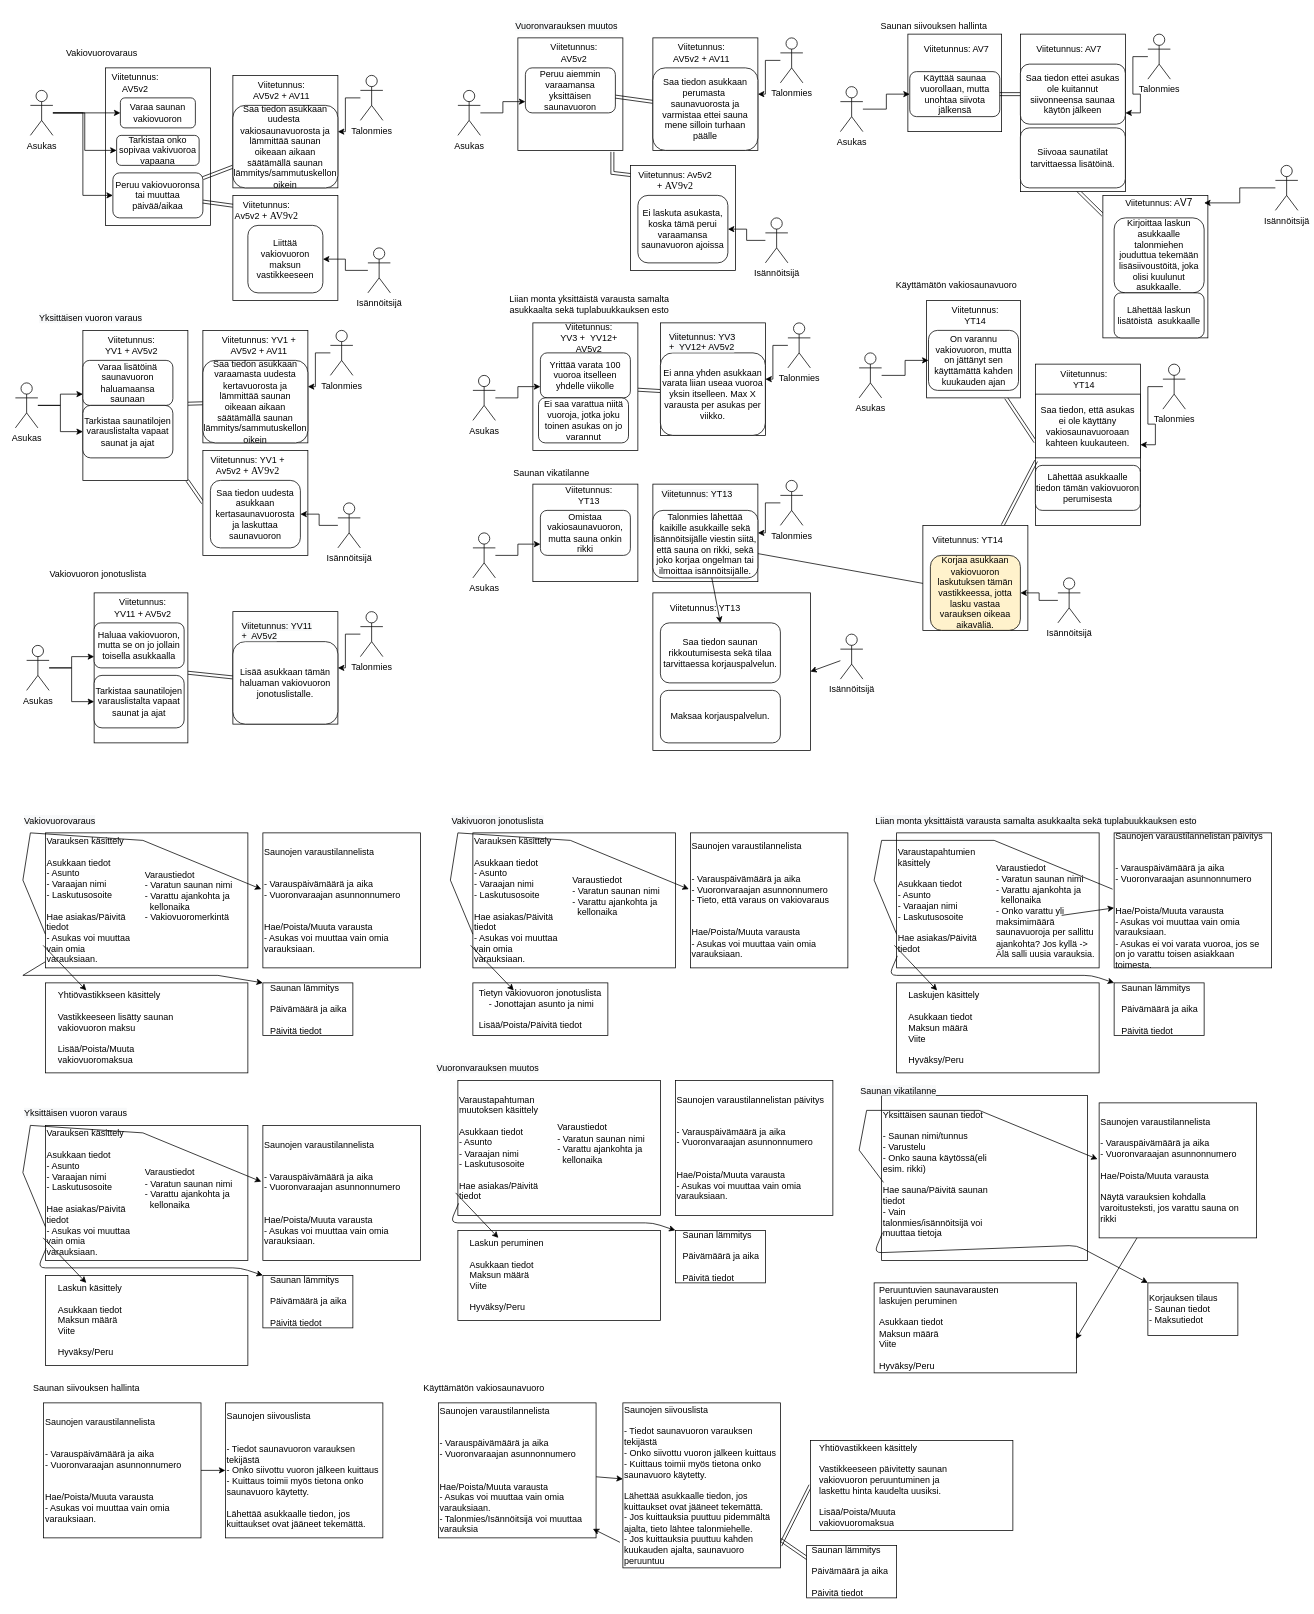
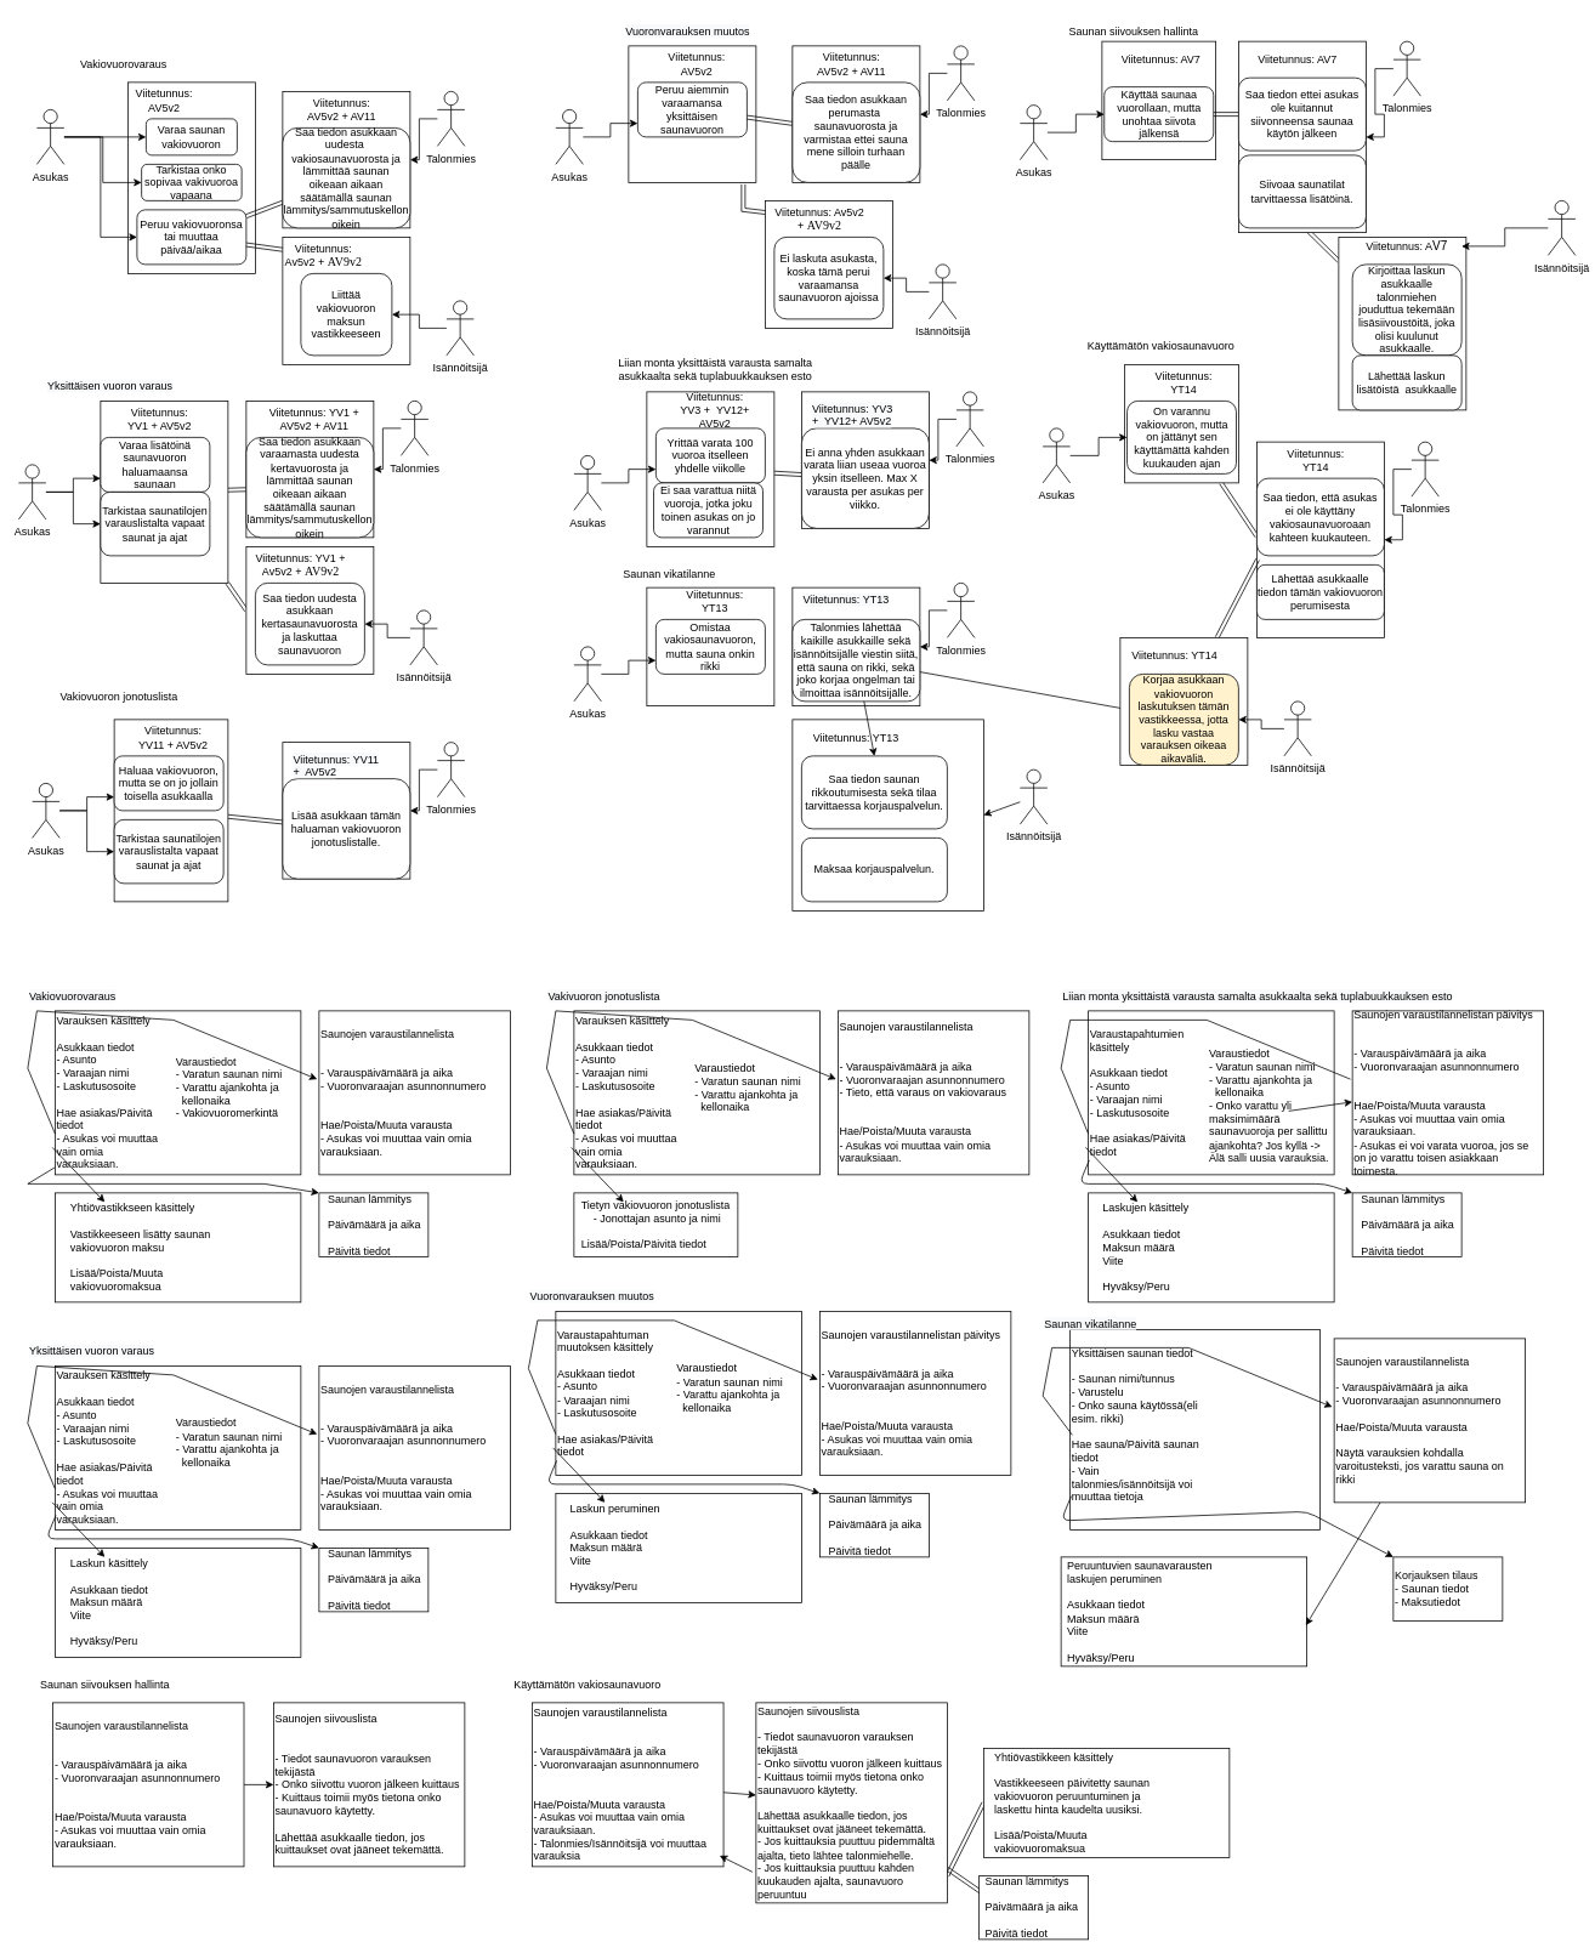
- <mxCell id="138" value="Saa tiedon, että asukas ei ole käyttäny vakiosaunavuoroaan kahteen kuukauteen." style="whiteSpace=wrap;html=1;rounded=0;" parent="1" vertex="1"><mxGeometry x="1380" y="525" width="140" height="85" as="geometry" /></mxCell>
+ <mxCell id="138" value="Saa tiedon, että asukas ei ole käyttäny vakiosaunavuoroaan kahteen kuukauteen." style="rounded=1;whiteSpace=wrap;html=1;" parent="1" vertex="1"><mxGeometry x="1380" y="525" width="140" height="85" as="geometry" /></mxCell>
+ <mxCell id="181" style="edgeStyle=none;rounded=0;orthogonalLoop=1;jettySize=auto;html=1;entryX=-0.01;entryY=0.417;entryDx=0;entryDy=0;entryPerimeter=0;exitX=0;exitY=0.75;exitDx=0;exitDy=0;" parent="1" source="182" target="187" edge="1"><mxGeometry relative="1" as="geometry"><mxPoint x="580" y="1400" as="targetPoint" /><mxPoint x="606" y="1580" as="sourcePoint" /><Array as="points"><mxPoint x="580" y="1503" /><mxPoint x="590" y="1450" /><mxPoint x="740" y="1450" /></Array></mxGeometry></mxCell>
